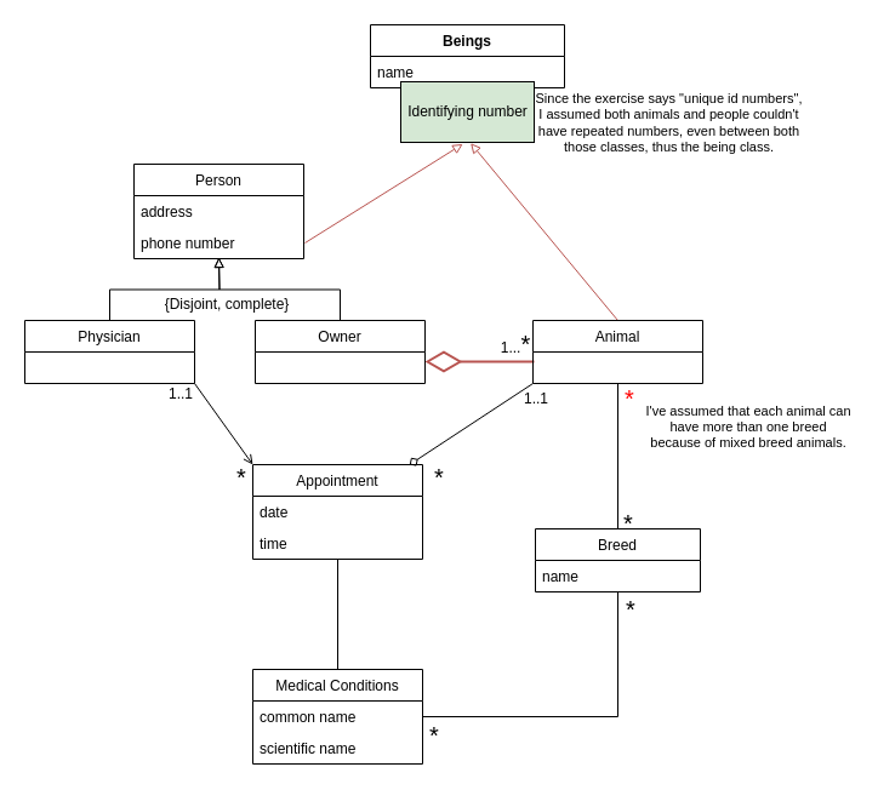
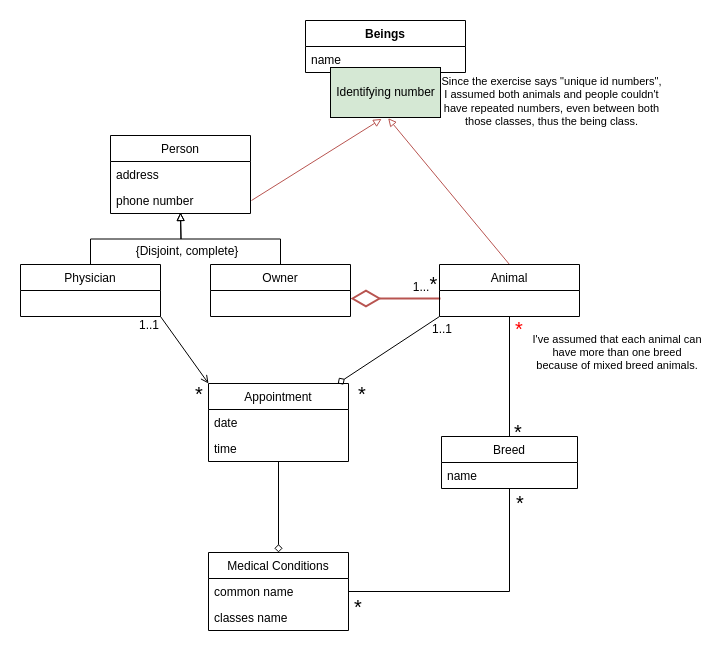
- <mxCell id="19" style="edgeStyle=none;rounded=0;jumpSize=0;orthogonalLoop=1;jettySize=auto;html=1;exitX=0.5;exitY=1;exitDx=0;exitDy=0;entryX=0.5;entryY=0;entryDx=0;entryDy=0;startArrow=none;startFill=0;startSize=6;sourcePerimeterSpacing=0;endArrow=none;endFill=0;endSize=6;targetPerimeterSpacing=0;strokeWidth=1;fontSize=20;" edge="1" parent="1" source="20" target="29"><mxGeometry relative="1" as="geometry" /></mxCell>
+ <mxCell id="19" style="edgeStyle=none;rounded=0;jumpSize=0;orthogonalLoop=1;jettySize=auto;html=1;exitX=0.5;exitY=1;exitDx=0;exitDy=0;entryX=0.5;entryY=0;entryDx=0;entryDy=0;startArrow=none;startFill=0;startSize=6;sourcePerimeterSpacing=0;endArrow=diamond;endFill=0;endSize=6;targetPerimeterSpacing=0;strokeWidth=1;fontSize=20;" edge="1" parent="1" source="20" target="29"><mxGeometry relative="1" as="geometry" /></mxCell>
- <mxCell id="31" value="scientific name" style="text;strokeColor=none;fillColor=none;align=left;verticalAlign=top;spacingLeft=4;spacingRight=4;overflow=hidden;rotatable=0;points=[[0,0.5],[1,0.5]];portConstraint=eastwest;" vertex="1" parent="29"><mxGeometry y="52" width="140" height="26" as="geometry" /></mxCell>
+ <mxCell id="31" value="classes name" style="text;strokeColor=none;fillColor=none;align=left;verticalAlign=top;spacingLeft=4;spacingRight=4;overflow=hidden;rotatable=0;points=[[0,0.5],[1,0.5]];portConstraint=eastwest;" vertex="1" parent="29"><mxGeometry y="52" width="140" height="26" as="geometry" /></mxCell>
